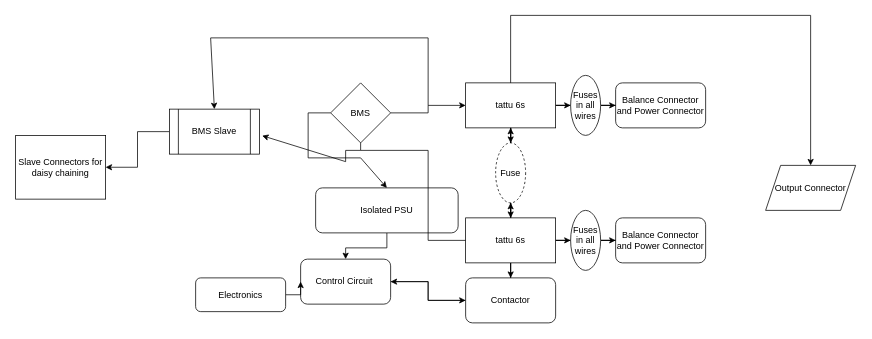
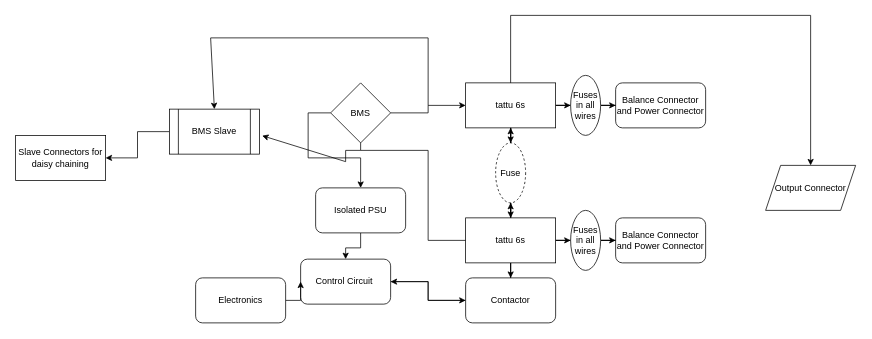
- <mxCell id="38" value="Slave Connectors for daisy chaining" style="whiteSpace=wrap;html=1;" vertex="1" parent="1"><mxGeometry x="20" y="180" width="120" height="85" as="geometry" /></mxCell>
+ <mxCell id="38" value="Slave Connectors for daisy chaining" style="whiteSpace=wrap;html=1;" vertex="1" parent="1"><mxGeometry x="20" y="180" width="120" height="60" as="geometry" /></mxCell>
- <mxCell id="19" value="Isolated PSU" style="rounded=1;whiteSpace=wrap;html=1;" vertex="1" parent="1"><mxGeometry x="420" y="250" width="190" height="60" as="geometry" /></mxCell>
+ <mxCell id="19" value="Isolated PSU" style="rounded=1;whiteSpace=wrap;html=1;" vertex="1" parent="1"><mxGeometry x="420" y="250" width="120" height="60" as="geometry" /></mxCell>
- <mxCell id="17" value="Electronics" style="rounded=1;whiteSpace=wrap;html=1;" vertex="1" parent="1"><mxGeometry x="260" y="370" width="120" height="45" as="geometry" /></mxCell>
+ <mxCell id="17" value="Electronics" style="rounded=1;whiteSpace=wrap;html=1;" vertex="1" parent="1"><mxGeometry x="260" y="370" width="120" height="60" as="geometry" /></mxCell>
